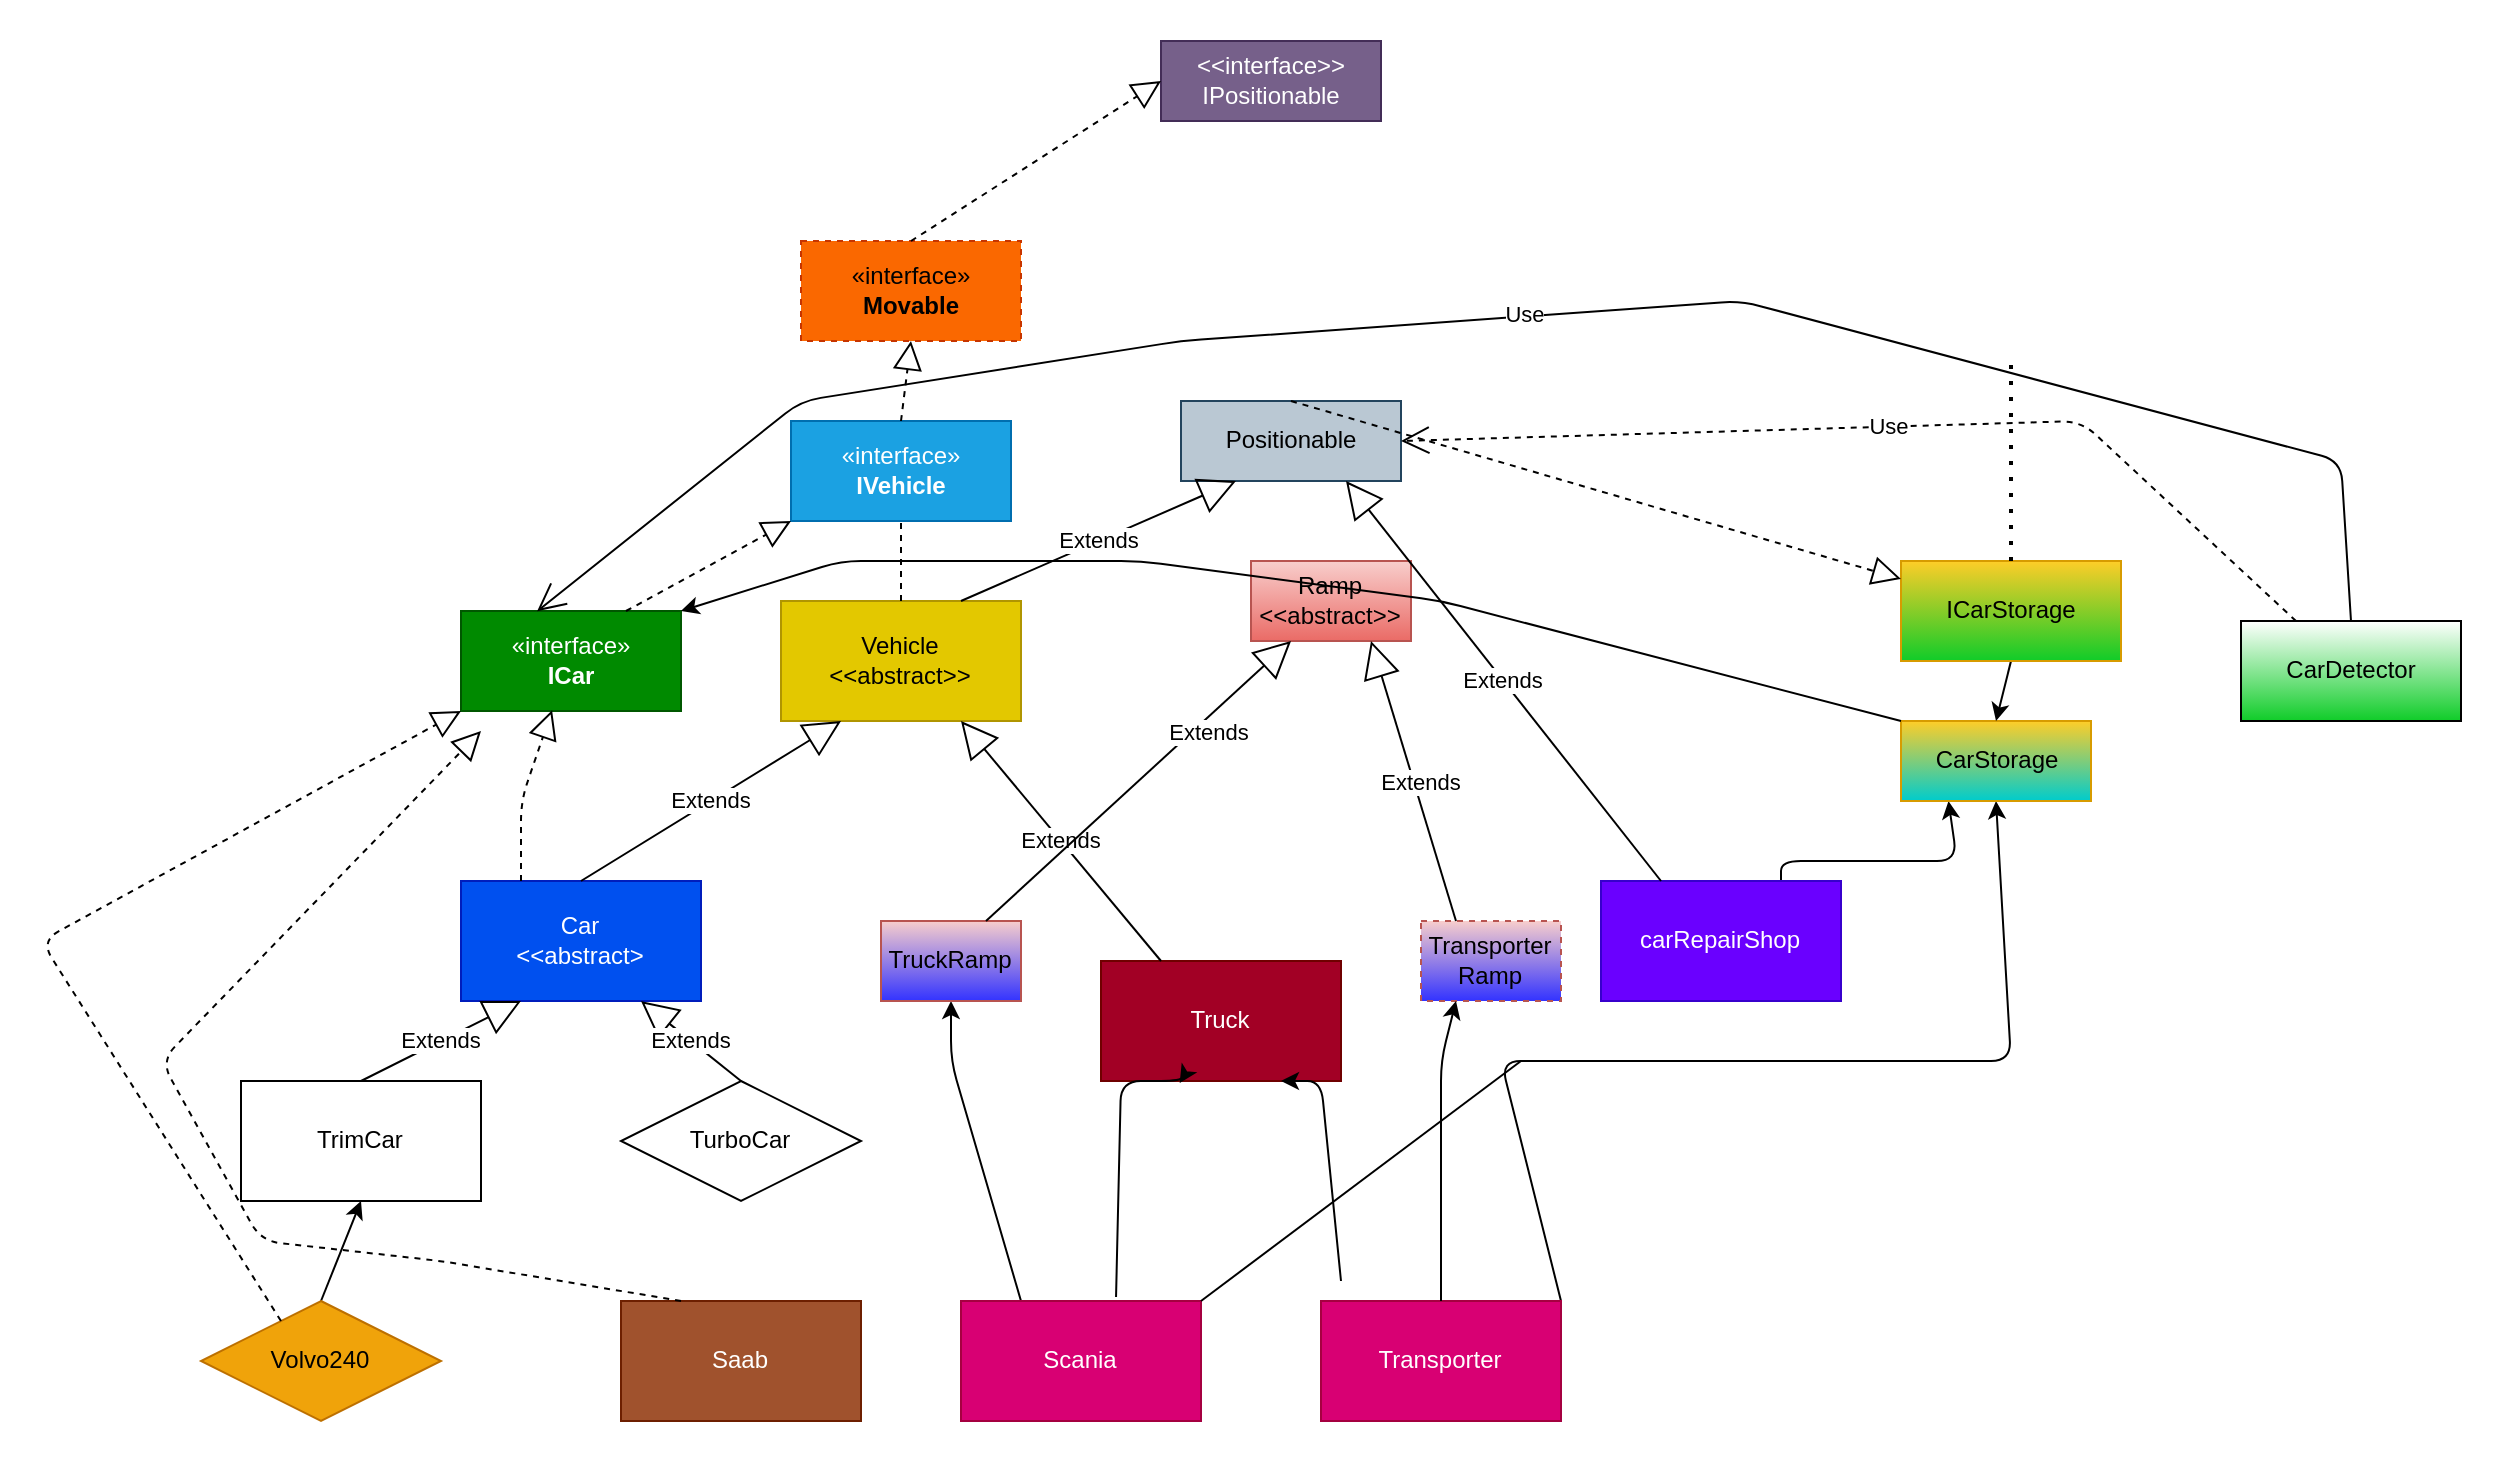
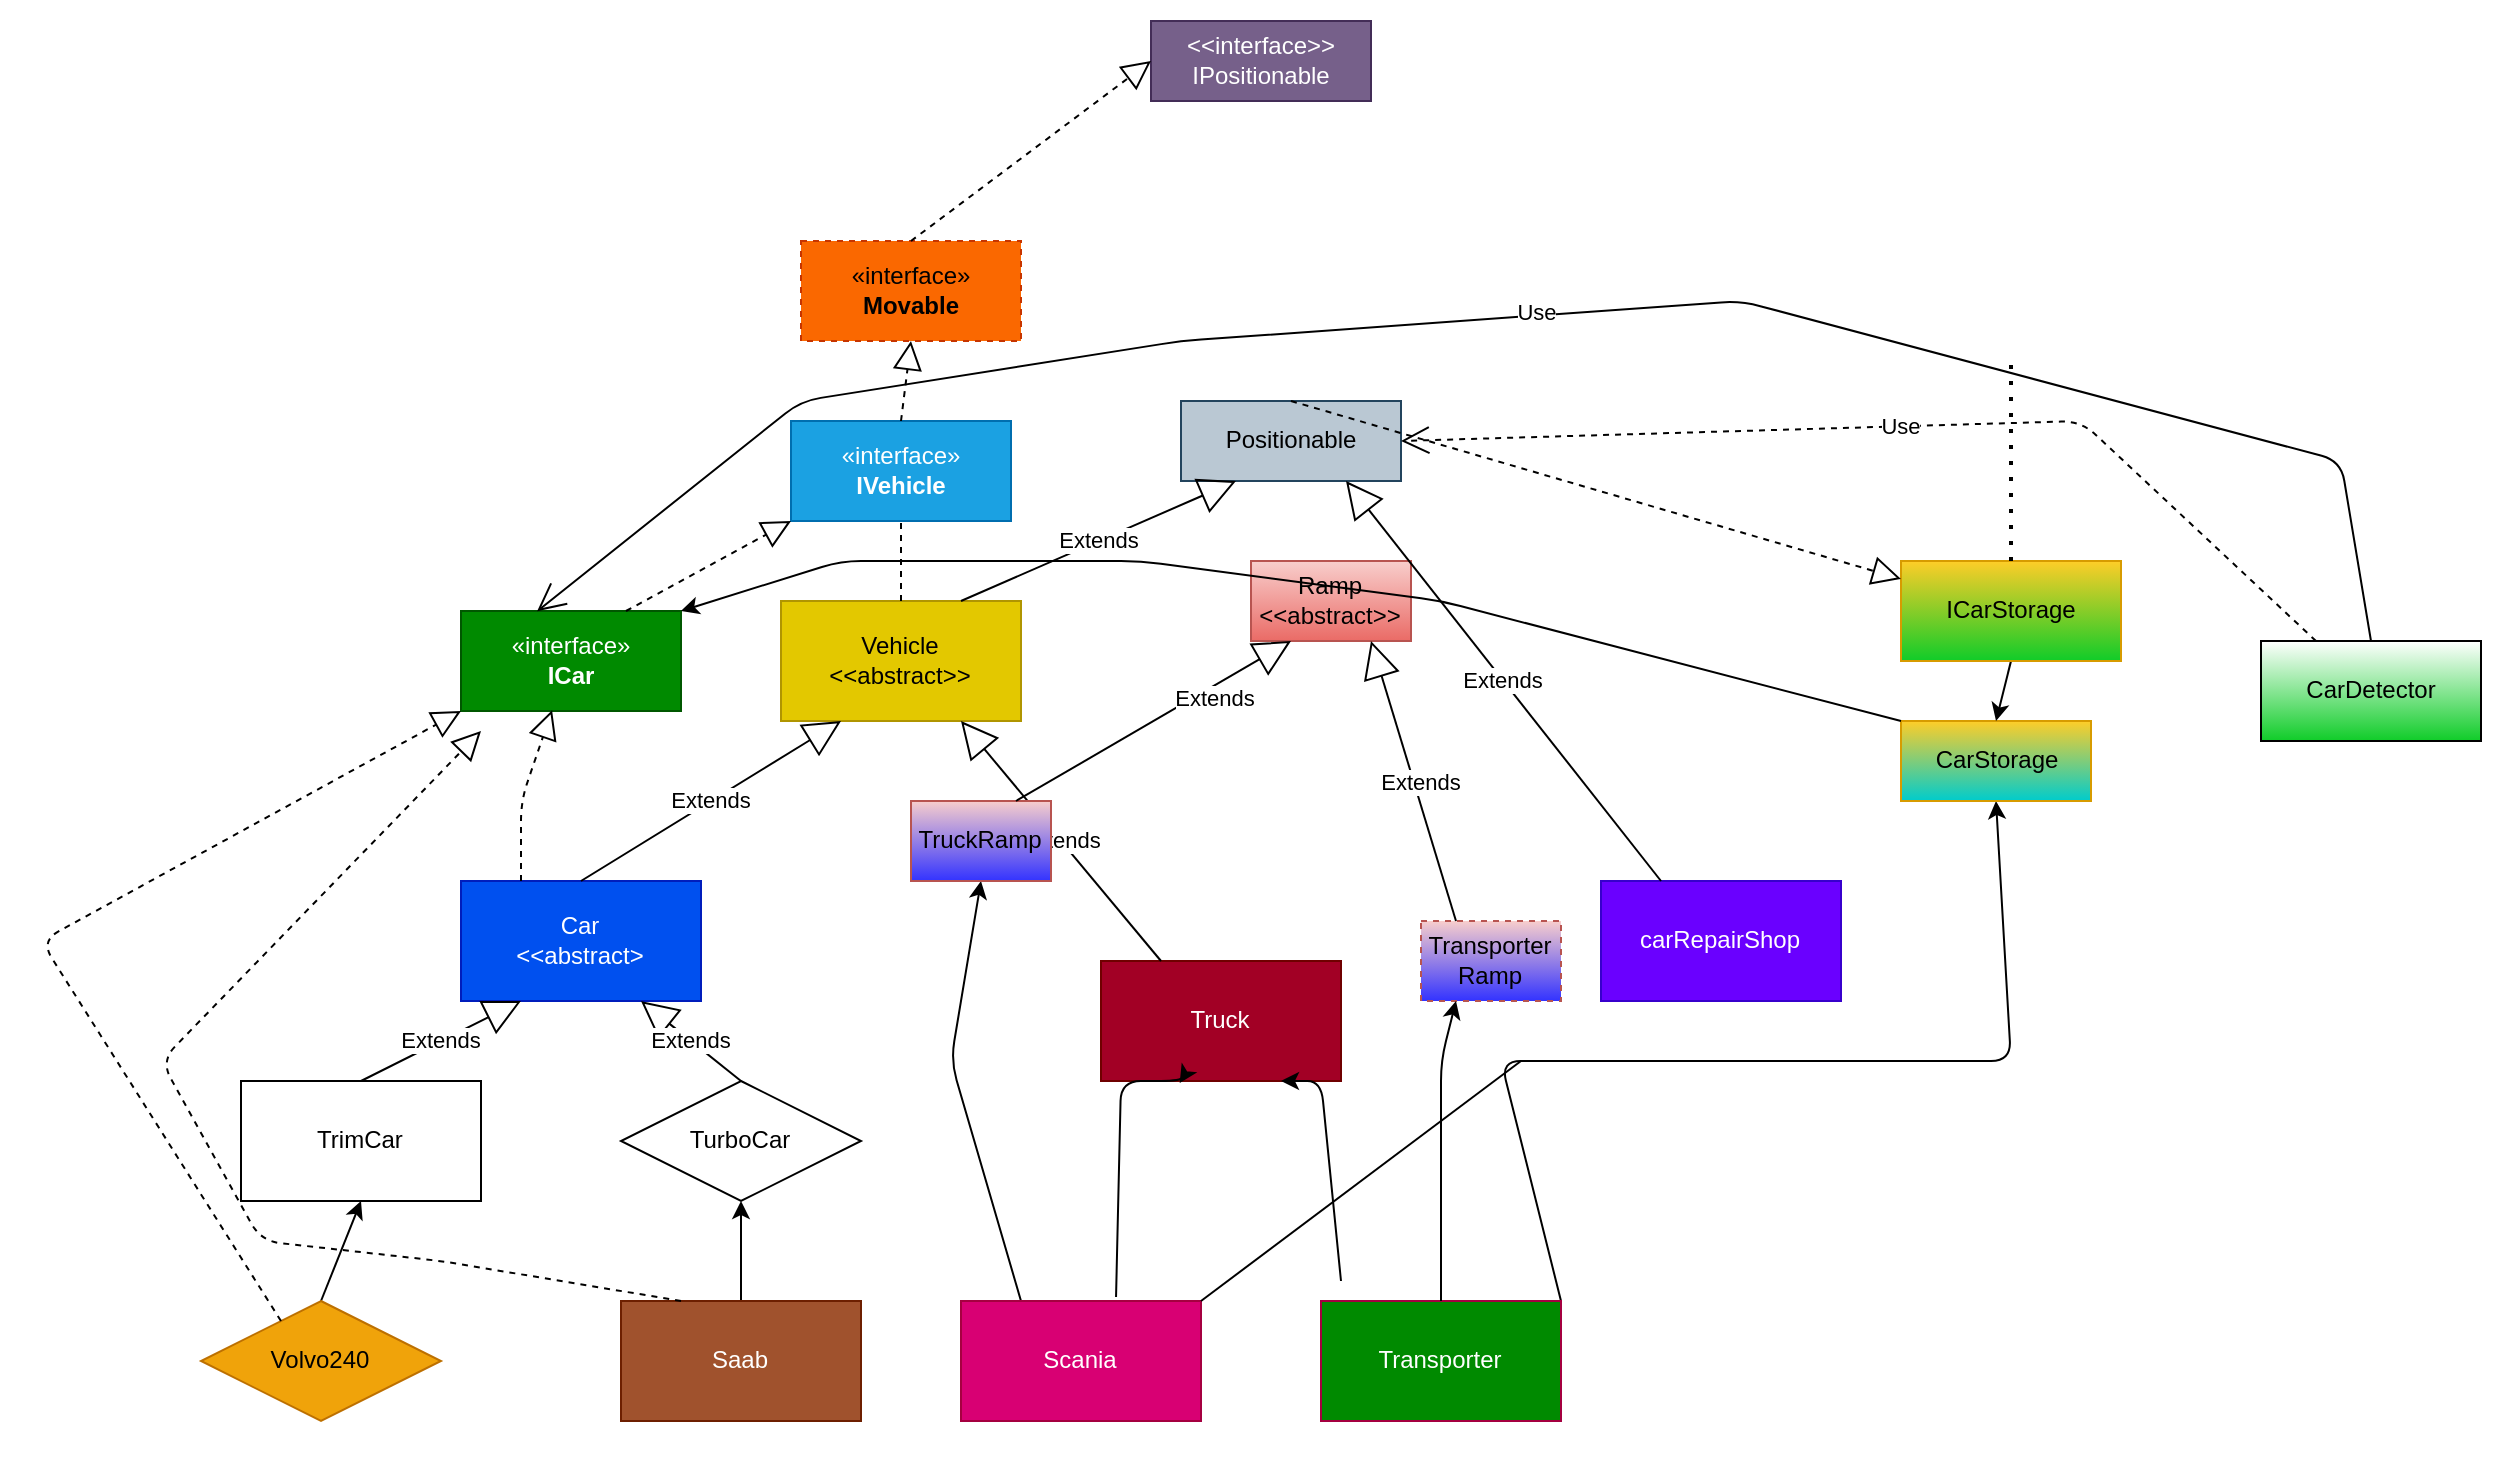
- <mxCell id="24" value="&amp;lt;&amp;lt;interface&amp;gt;&amp;gt;&lt;br&gt;IPositionable" style="html=1;fillColor=#76608a;strokeColor=#432D57;fontColor=#ffffff;" parent="1" vertex="1"><mxGeometry x="580" y="20" width="110" height="40" as="geometry" /></mxCell>
+ <mxCell id="24" value="&amp;lt;&amp;lt;interface&amp;gt;&amp;gt;&lt;br&gt;IPositionable" style="html=1;fillColor=#76608a;strokeColor=#432D57;fontColor=#ffffff;" parent="1" vertex="1"><mxGeometry x="575" y="10" width="110" height="40" as="geometry" /></mxCell>
- <mxCell id="29" value="CarDetector" style="html=1;gradientColor=#10CC29;" parent="1" vertex="1"><mxGeometry x="1120" y="310" width="110" height="50" as="geometry" /></mxCell>
+ <mxCell id="29" value="CarDetector" style="html=1;gradientColor=#10CC29;" parent="1" vertex="1"><mxGeometry x="1130" y="320" width="110" height="50" as="geometry" /></mxCell>
- <mxCell id="18" style="edgeStyle=none;html=1;exitX=0.75;exitY=0;exitDx=0;exitDy=0;entryX=0.25;entryY=1;entryDx=0;entryDy=0;" parent="1" source="19" target="20" edge="1"><mxGeometry relative="1" as="geometry"><Array as="points"><mxPoint x="890" y="430" /><mxPoint x="978" y="430" /></Array></mxGeometry></mxCell>
- <mxCell id="49" value="TruckRamp" style="rounded=0;whiteSpace=wrap;html=1;fillColor=#f8cecc;gradientColor=#3333FF;strokeColor=#b85450;" parent="1" vertex="1"><mxGeometry x="440" y="460" width="70" height="40" as="geometry" /></mxCell>
+ <mxCell id="49" value="TruckRamp" style="rounded=0;whiteSpace=wrap;html=1;fillColor=#f8cecc;gradientColor=#3333FF;strokeColor=#b85450;" parent="1" vertex="1"><mxGeometry x="455" y="400" width="70" height="40" as="geometry" /></mxCell>
+ <mxCell id="7" style="edgeStyle=none;html=1;exitX=0.5;exitY=0;exitDx=0;exitDy=0;entryX=0.5;entryY=1;entryDx=0;entryDy=0;" parent="1" source="8" target="26" edge="1"><mxGeometry relative="1" as="geometry"><Array as="points" /></mxGeometry></mxCell>
- <mxCell id="13" value="Transporter" style="rounded=0;whiteSpace=wrap;html=1;fillColor=#d80073;fontColor=#ffffff;strokeColor=#A50040;" parent="1" vertex="1"><mxGeometry x="660" y="650" width="120" height="60" as="geometry" /></mxCell>
+ <mxCell id="13" value="Transporter" style="rounded=0;whiteSpace=wrap;html=1;fillColor=#008a00;fontColor=#ffffff;strokeColor=#A50040;" parent="1" vertex="1"><mxGeometry x="660" y="650" width="120" height="60" as="geometry" /></mxCell>
